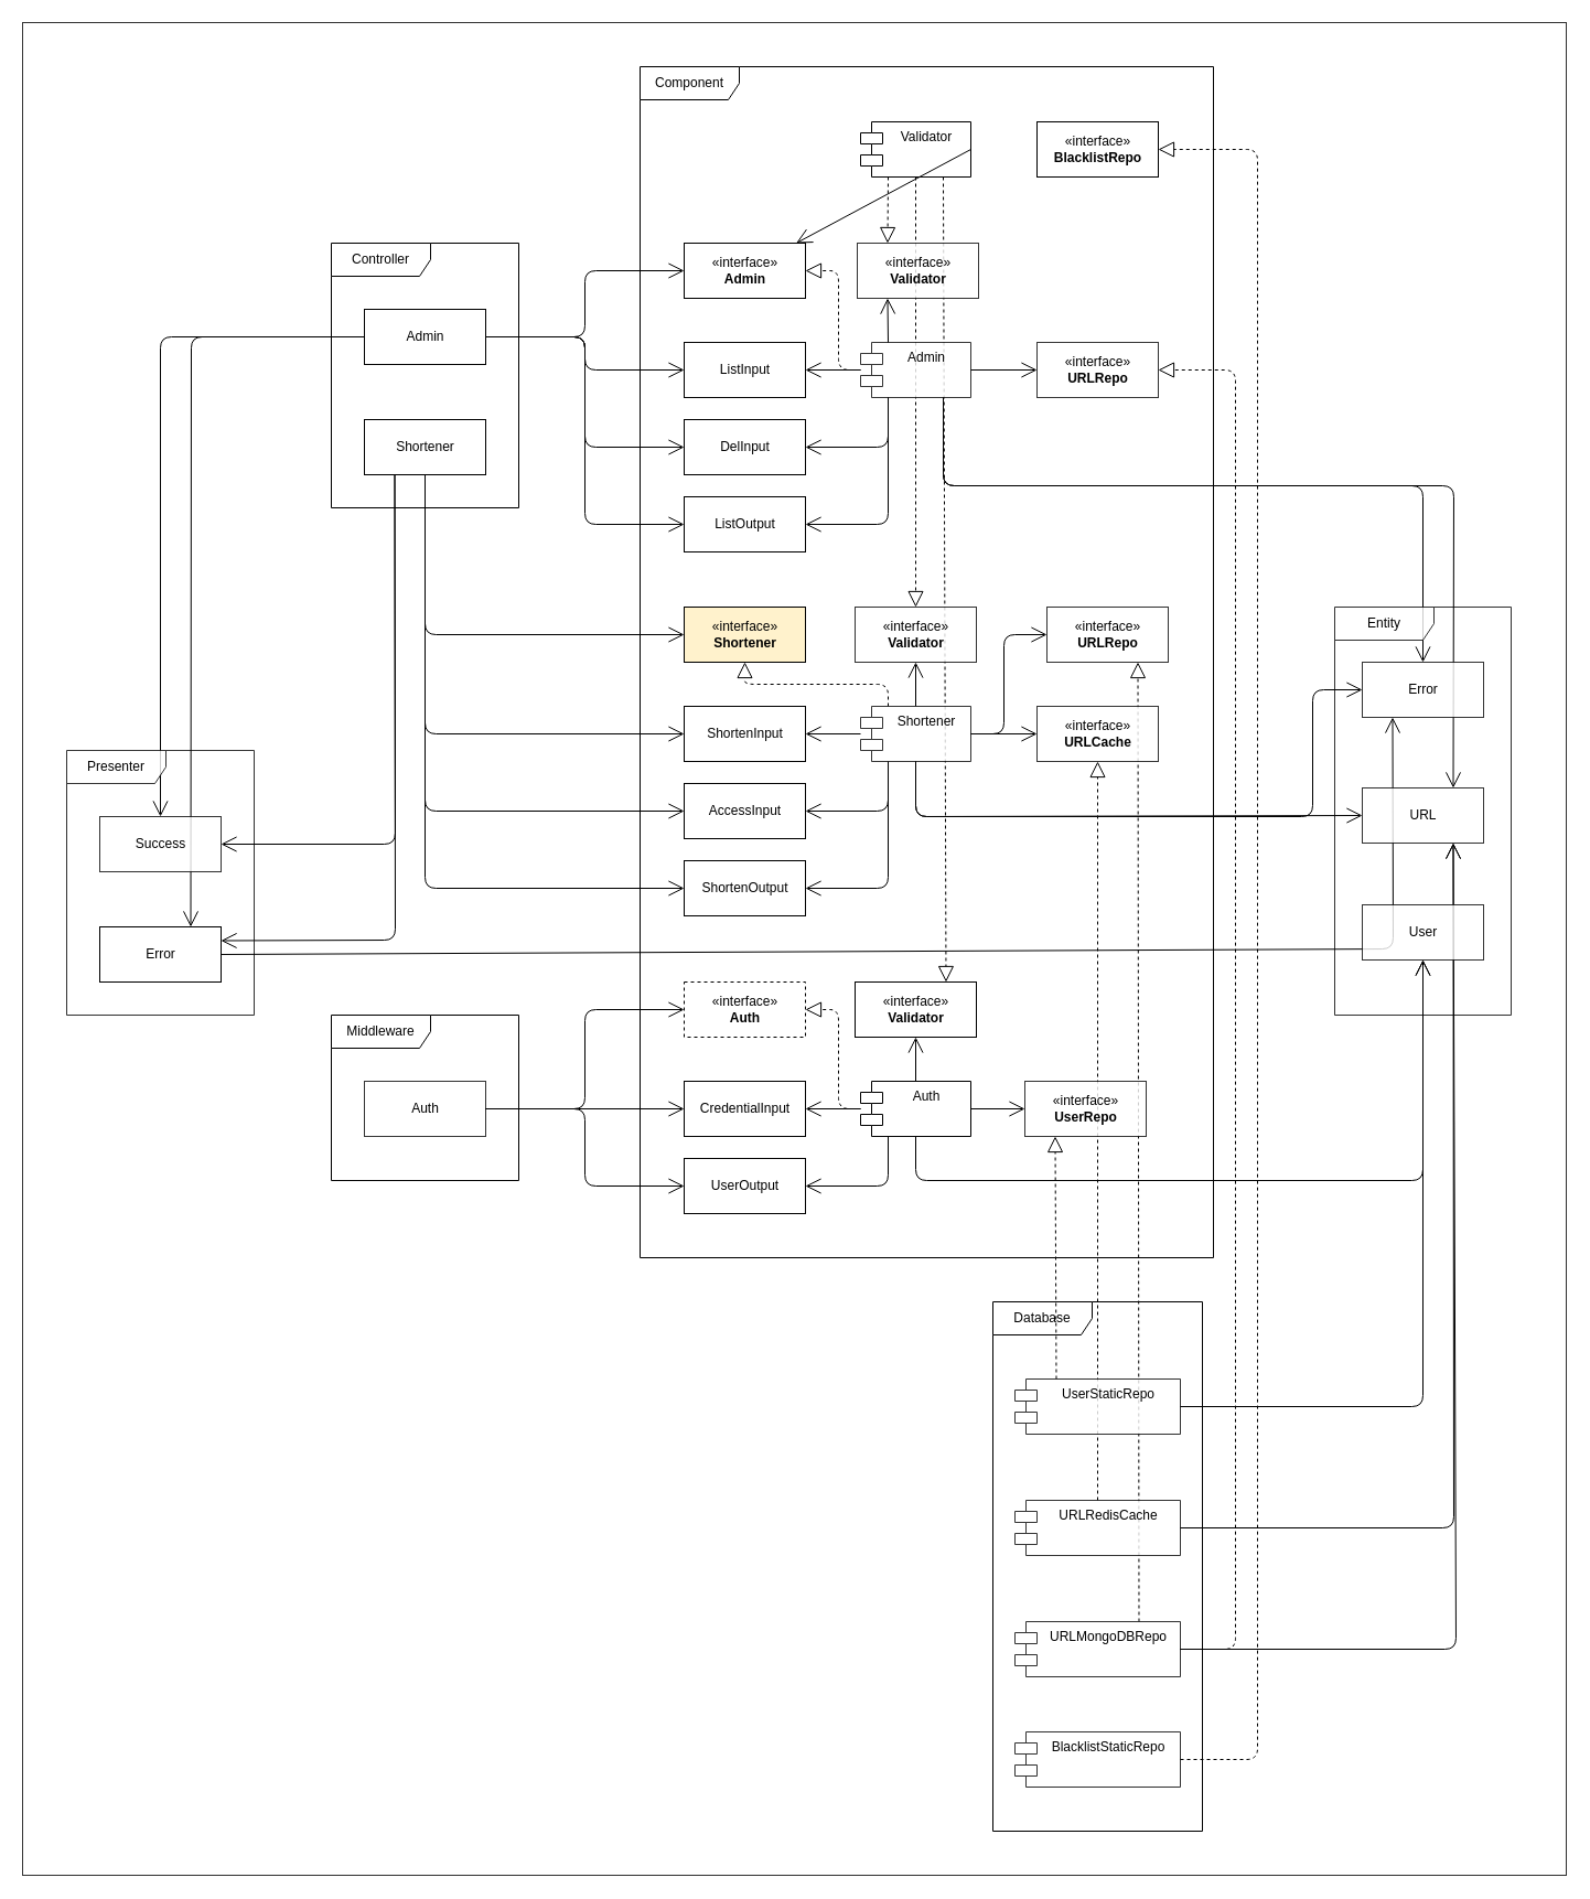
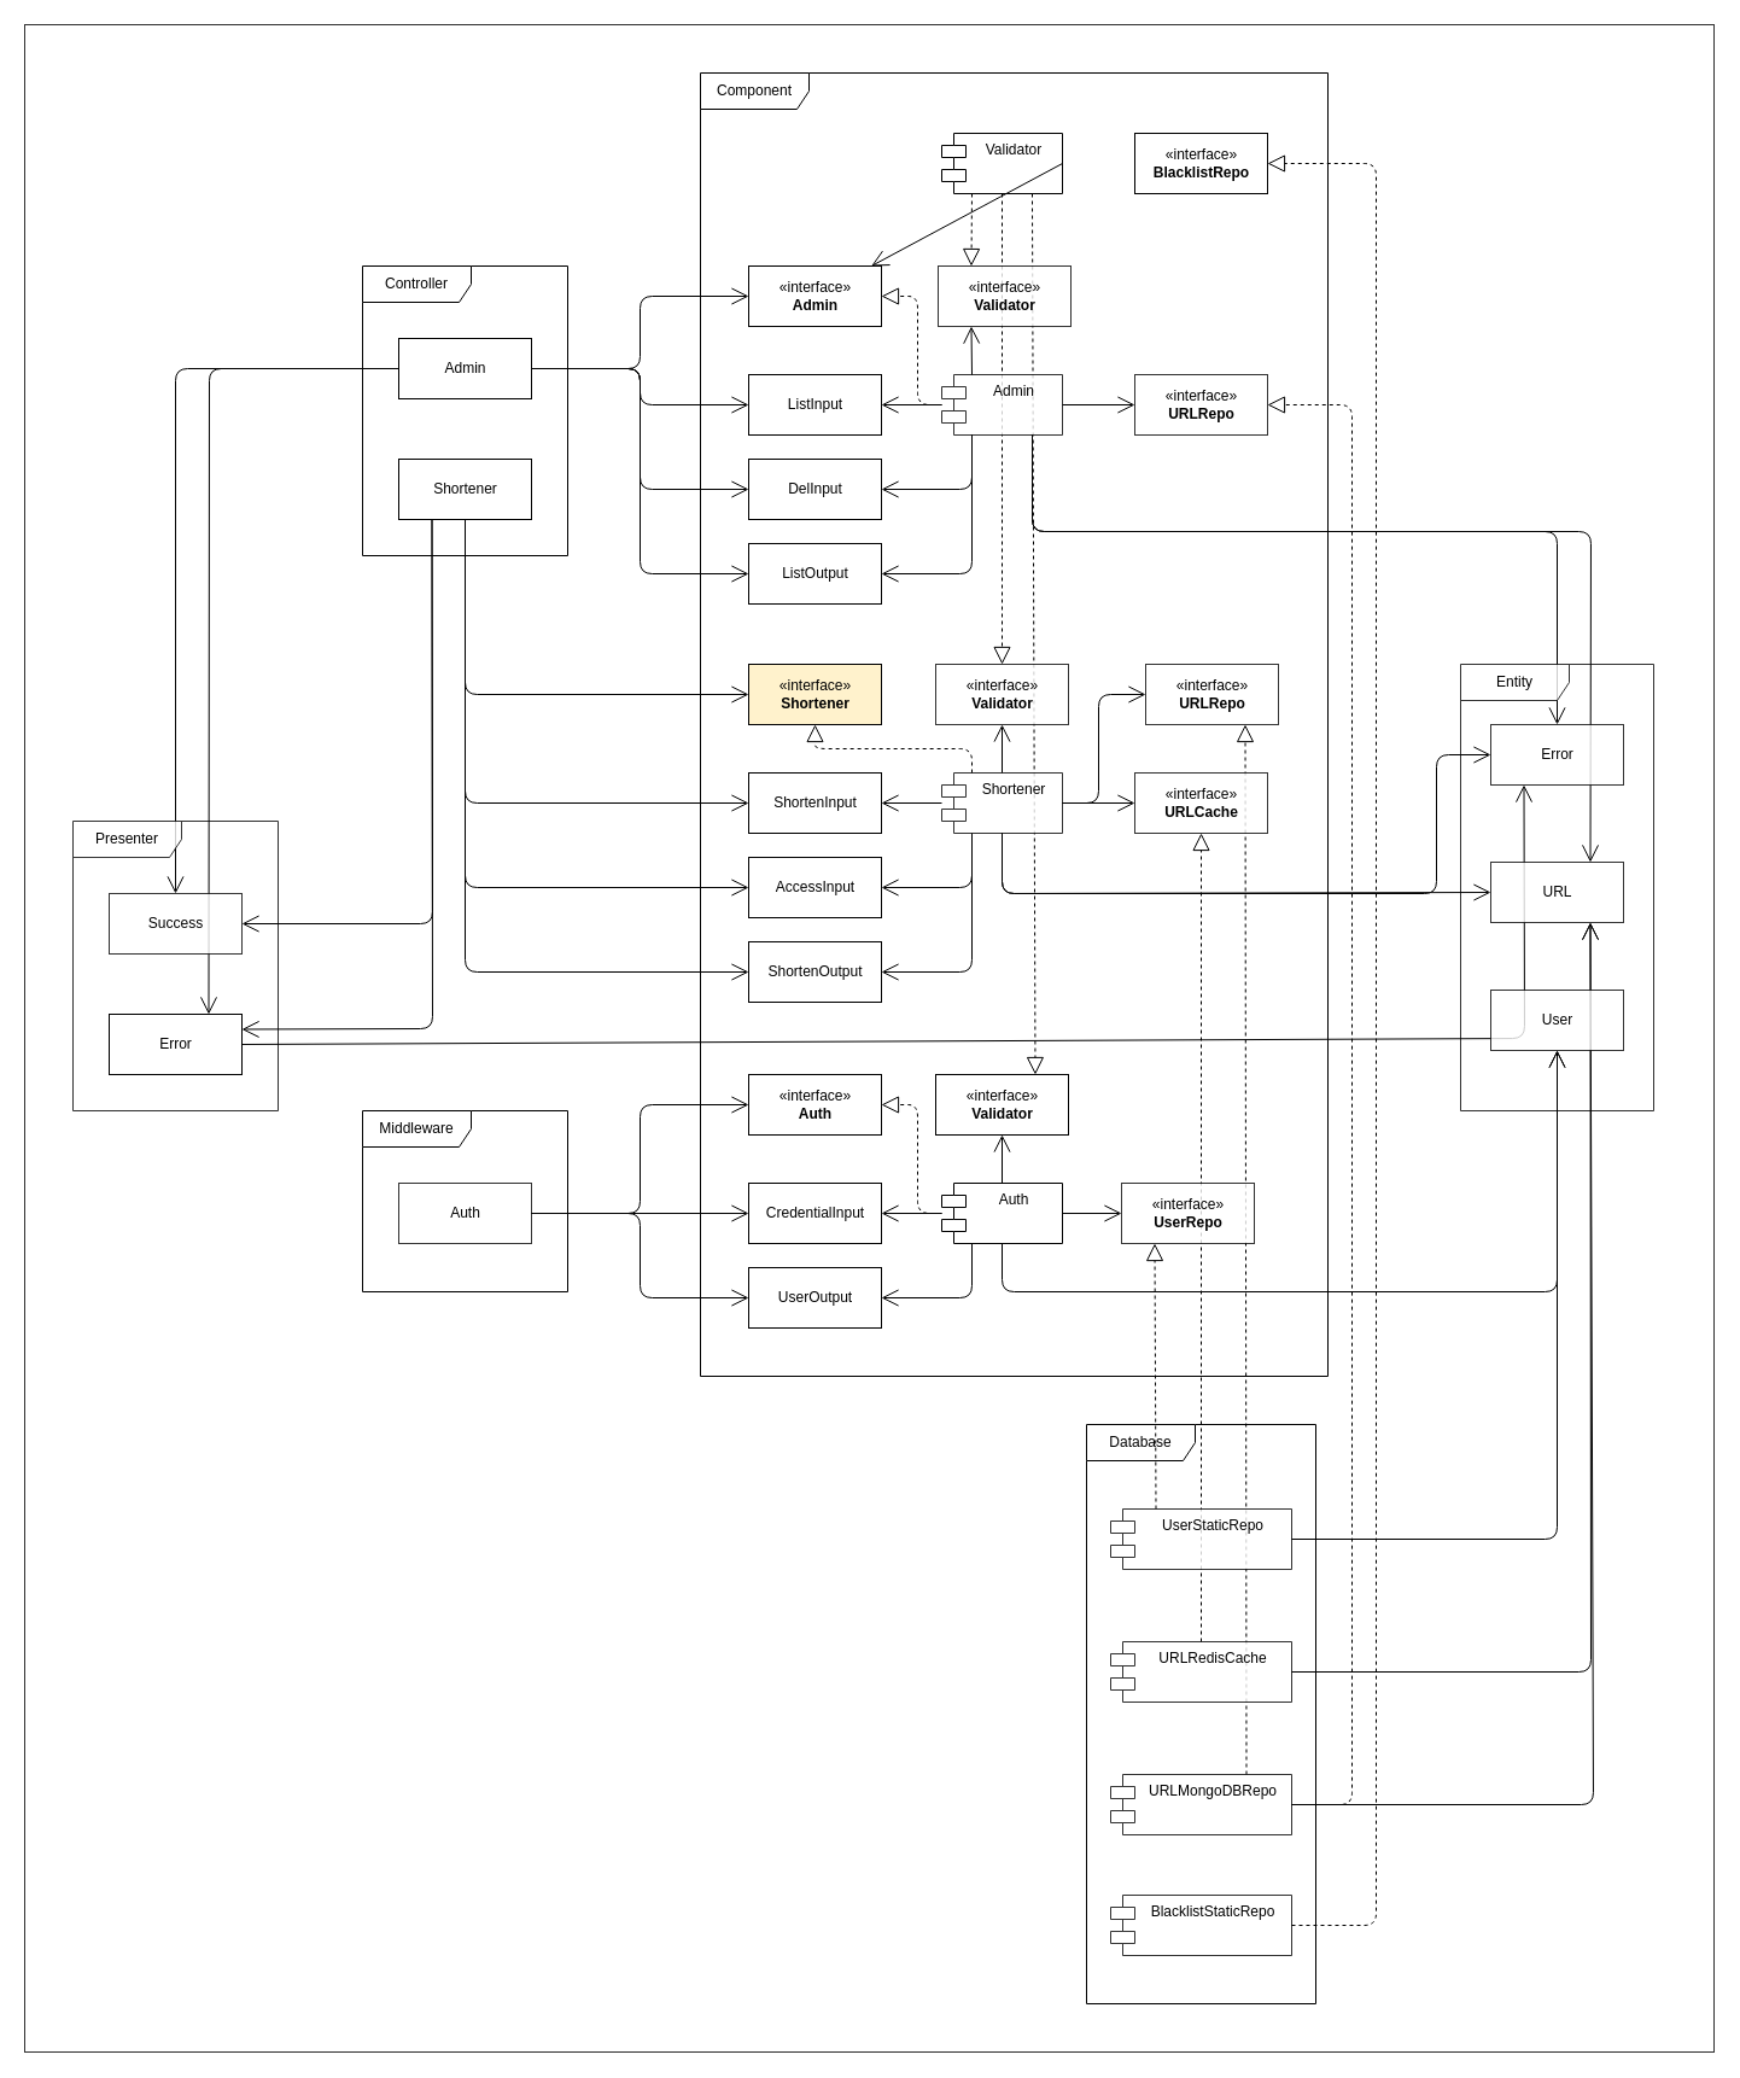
- <mxCell id="14" value="«interface»&lt;br&gt;&lt;b&gt;Auth&lt;/b&gt;" style="html=1;dashed=1;" parent="1" vertex="1"><mxGeometry x="620" y="890" width="110" height="50" as="geometry" /></mxCell>
+ <mxCell id="14" value="«interface»&lt;br&gt;&lt;b&gt;Auth&lt;/b&gt;" style="html=1;" parent="1" vertex="1"><mxGeometry x="620" y="890" width="110" height="50" as="geometry" /></mxCell>
